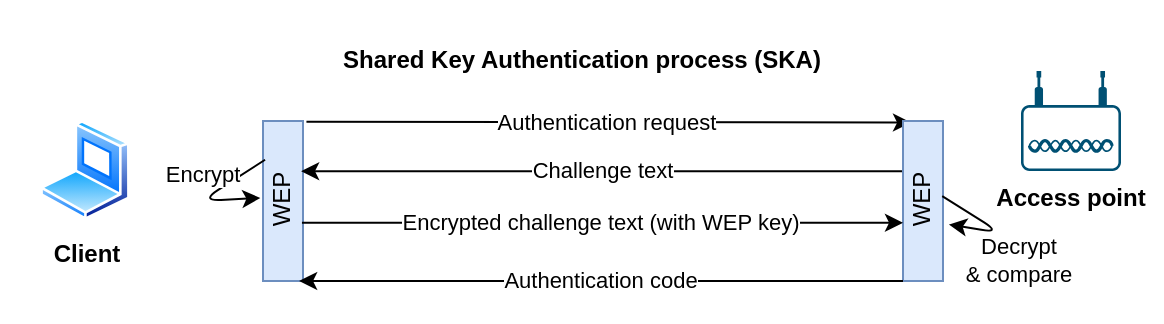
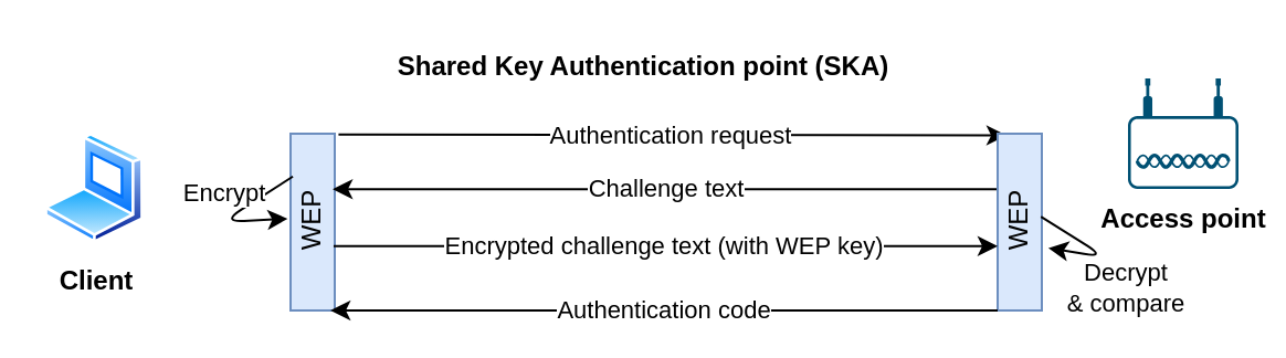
- <mxCell id="8" value="&lt;b&gt;Shared Key Authentication process (SKA)&lt;/b&gt;" style="text;html=1;strokeColor=none;fillColor=none;align=center;verticalAlign=middle;whiteSpace=wrap;rounded=0;" vertex="1" parent="1"><mxGeometry x="158" y="20" width="266" height="20" as="geometry" /></mxCell>
+ <mxCell id="8" value="&lt;b&gt;Shared Key Authentication point (SKA)&lt;/b&gt;" style="text;html=1;strokeColor=none;fillColor=none;align=center;verticalAlign=middle;whiteSpace=wrap;rounded=0;" vertex="1" parent="1"><mxGeometry x="158" y="20" width="266" height="20" as="geometry" /></mxCell>
